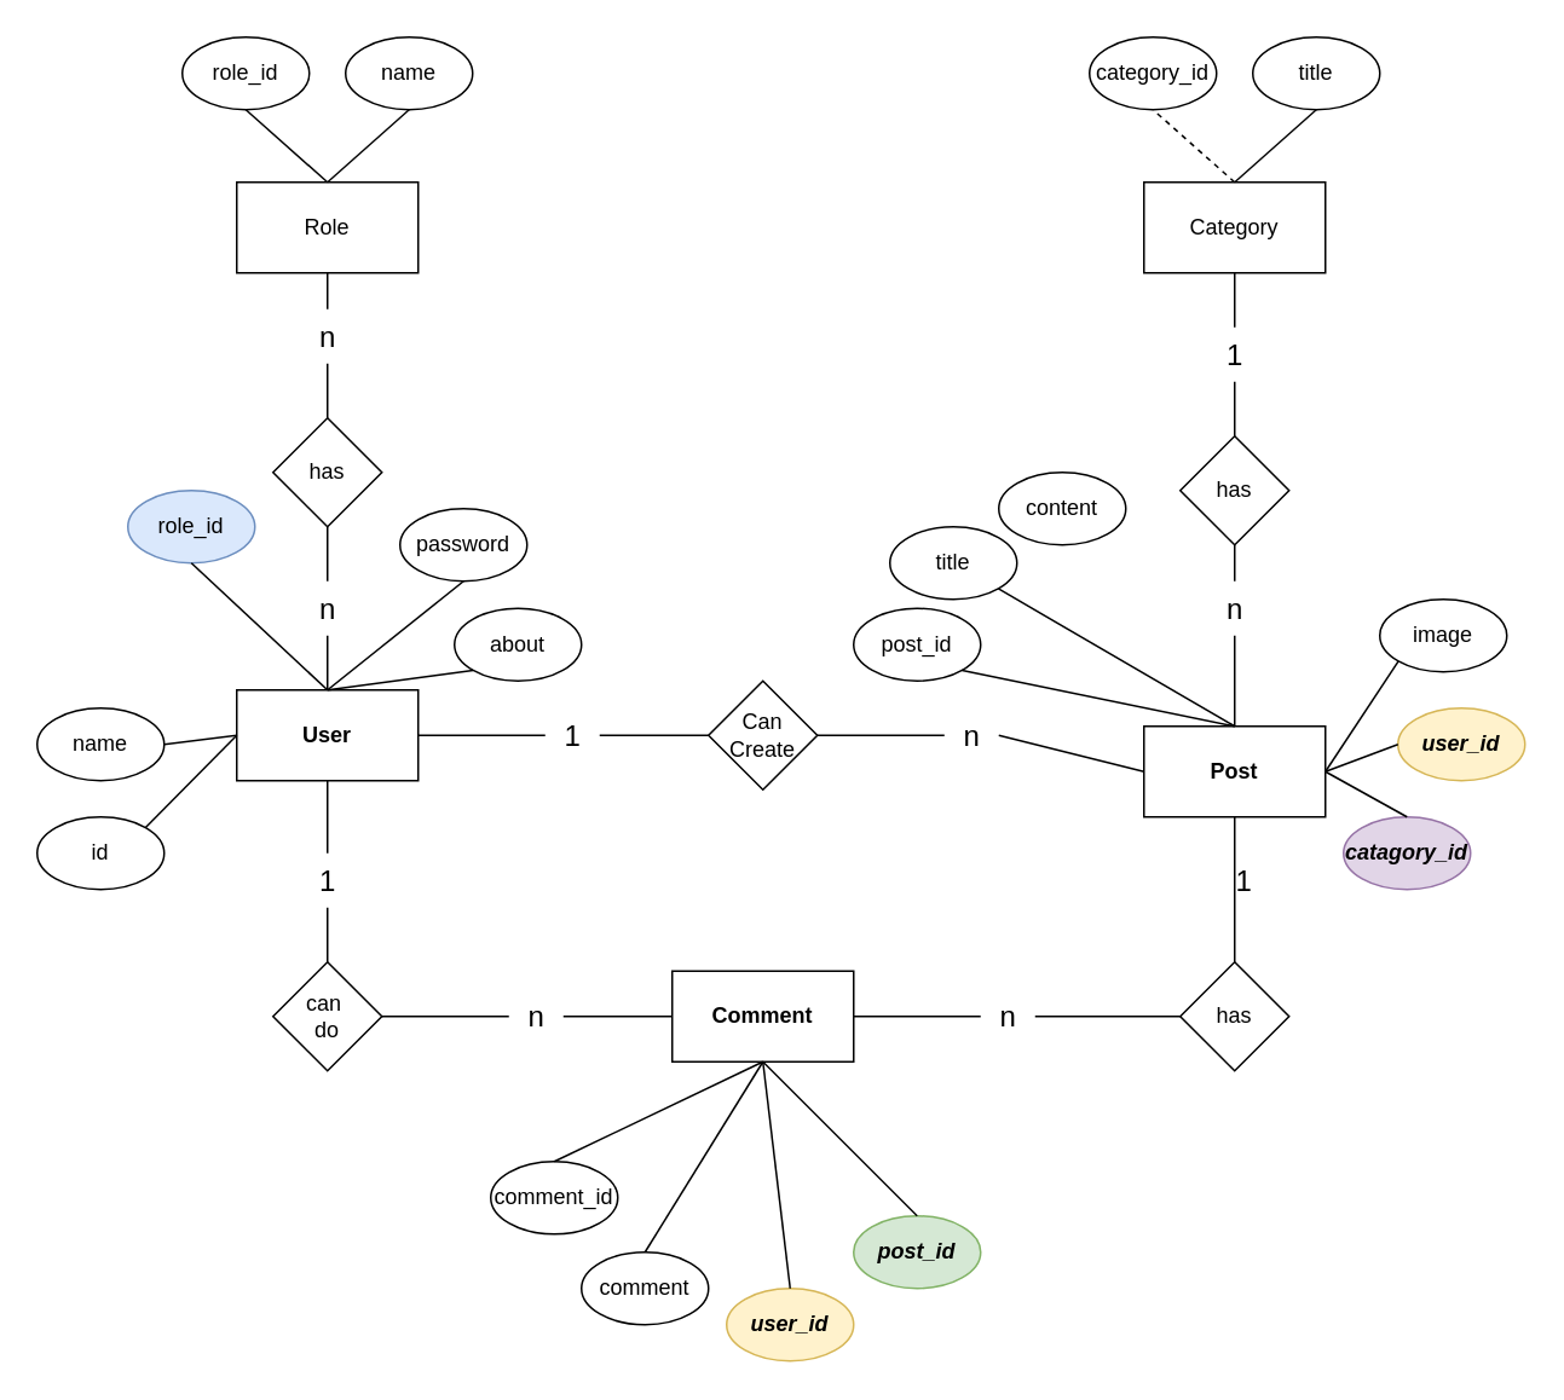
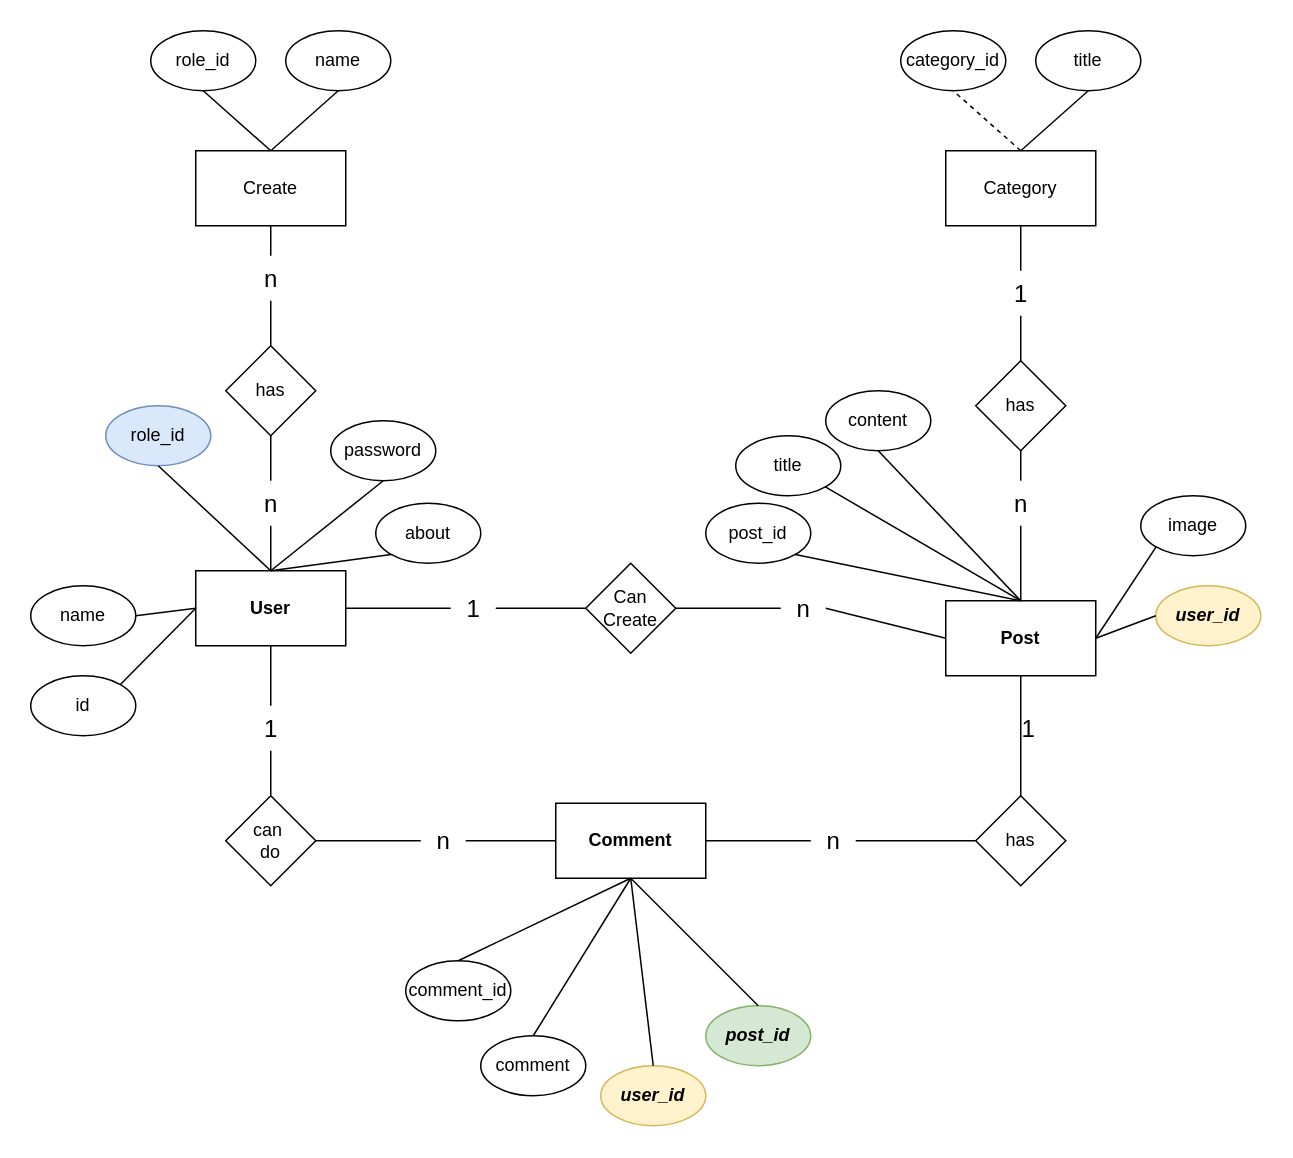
- <mxCell id="54" value="Role" style="rounded=0;whiteSpace=wrap;html=1;" vertex="1" parent="1"><mxGeometry x="130" y="100" width="100" height="50" as="geometry" /></mxCell>
+ <mxCell id="54" value="Create" style="rounded=0;whiteSpace=wrap;html=1;" vertex="1" parent="1"><mxGeometry x="130" y="100" width="100" height="50" as="geometry" /></mxCell>
+ <mxCell id="18" value="" style="endArrow=none;html=1;rounded=0;fontSize=12;startSize=8;endSize=8;entryX=0.5;entryY=1;entryDx=0;entryDy=0;exitX=0.5;exitY=0;exitDx=0;exitDy=0;" edge="1" parent="1" source="11" target="14"><mxGeometry width="50" height="50" relative="1" as="geometry"><mxPoint x="330" y="360" as="sourcePoint" /><mxPoint x="380" y="310" as="targetPoint" /></mxGeometry></mxCell>
- <mxCell id="50" value="" style="endArrow=none;html=1;rounded=0;fontSize=12;startSize=8;endSize=8;entryX=1;entryY=0.5;entryDx=0;entryDy=0;exitX=0.5;exitY=0;exitDx=0;exitDy=0;" edge="1" parent="1" source="49" target="11"><mxGeometry width="50" height="50" relative="1" as="geometry"><mxPoint x="500" y="330" as="sourcePoint" /><mxPoint x="550" y="280" as="targetPoint" /></mxGeometry></mxCell>
- <mxCell id="49" value="catagory_id" style="ellipse;whiteSpace=wrap;html=1;fillColor=#e1d5e7;strokeColor=#9673a6;fontStyle=3" vertex="1" parent="1"><mxGeometry x="740" y="450" width="70" height="40" as="geometry" /></mxCell>
